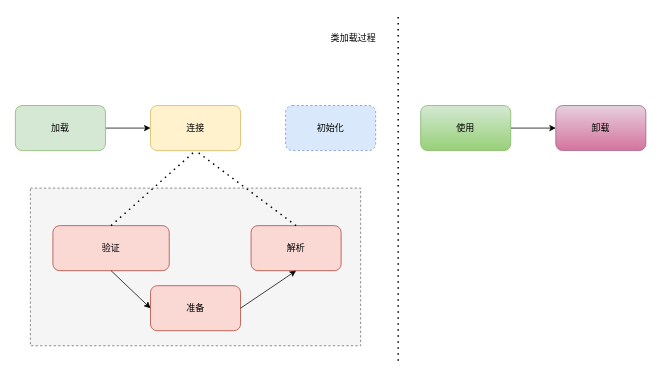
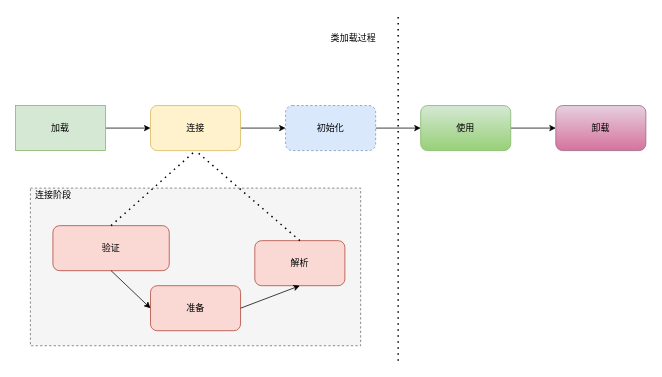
- <mxCell id="4" value="加载" style="rounded=1;whiteSpace=wrap;html=1;fillColor=#d5e8d4;strokeColor=#82b366;" vertex="1" parent="1"><mxGeometry x="20" y="140" width="120" height="60" as="geometry" /></mxCell>
+ <mxCell id="4" value="加载" style="whiteSpace=wrap;html=1;fillColor=#d5e8d4;strokeColor=#82b366;rounded=0;" vertex="1" parent="1"><mxGeometry x="20" y="140" width="120" height="60" as="geometry" /></mxCell>
+ <mxCell id="5" style="edgeStyle=orthogonalEdgeStyle;rounded=0;orthogonalLoop=1;jettySize=auto;html=1;" edge="1" parent="1" source="6" target="8"><mxGeometry relative="1" as="geometry" /></mxCell>
+ <mxCell id="7" style="edgeStyle=orthogonalEdgeStyle;rounded=0;orthogonalLoop=1;jettySize=auto;html=1;" edge="1" parent="1" source="8" target="10"><mxGeometry relative="1" as="geometry" /></mxCell>
+ <mxCell id="15" value="连接阶段" style="text;html=1;align=center;verticalAlign=middle;resizable=0;points=[];autosize=1;strokeColor=none;fillColor=none;" vertex="1" parent="1"><mxGeometry x="40" y="250" width="60" height="20" as="geometry" /></mxCell>
- <mxCell id="14" value="解析" style="rounded=1;whiteSpace=wrap;html=1;fillColor=#fad9d5;strokeColor=#ae4132;" vertex="1" parent="1"><mxGeometry x="334" y="300" width="120" height="60" as="geometry" /></mxCell>
+ <mxCell id="14" value="解析" style="rounded=1;whiteSpace=wrap;html=1;fillColor=#fad9d5;strokeColor=#ae4132;" vertex="1" parent="1"><mxGeometry x="339" y="320" width="120" height="60" as="geometry" /></mxCell>
